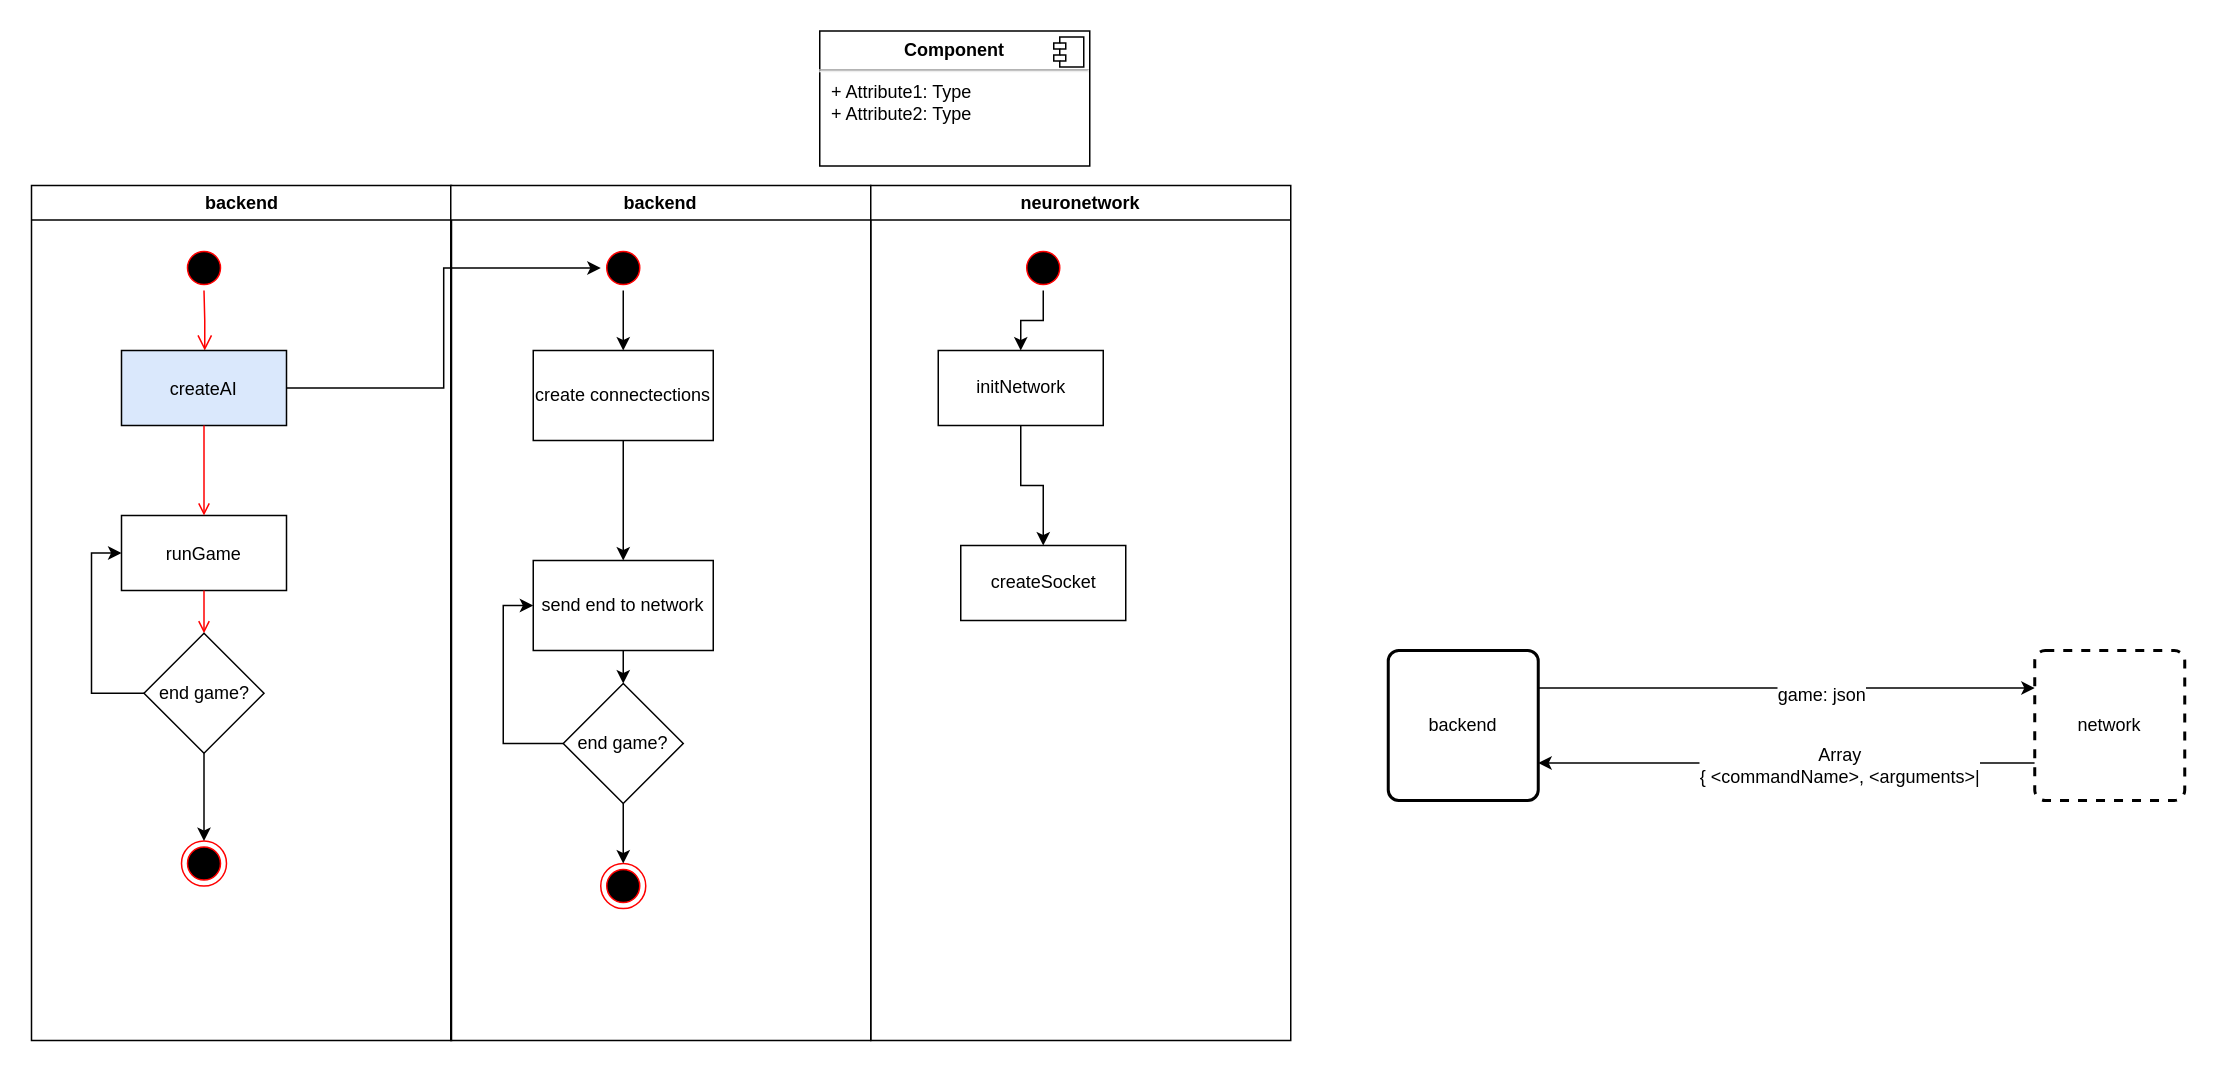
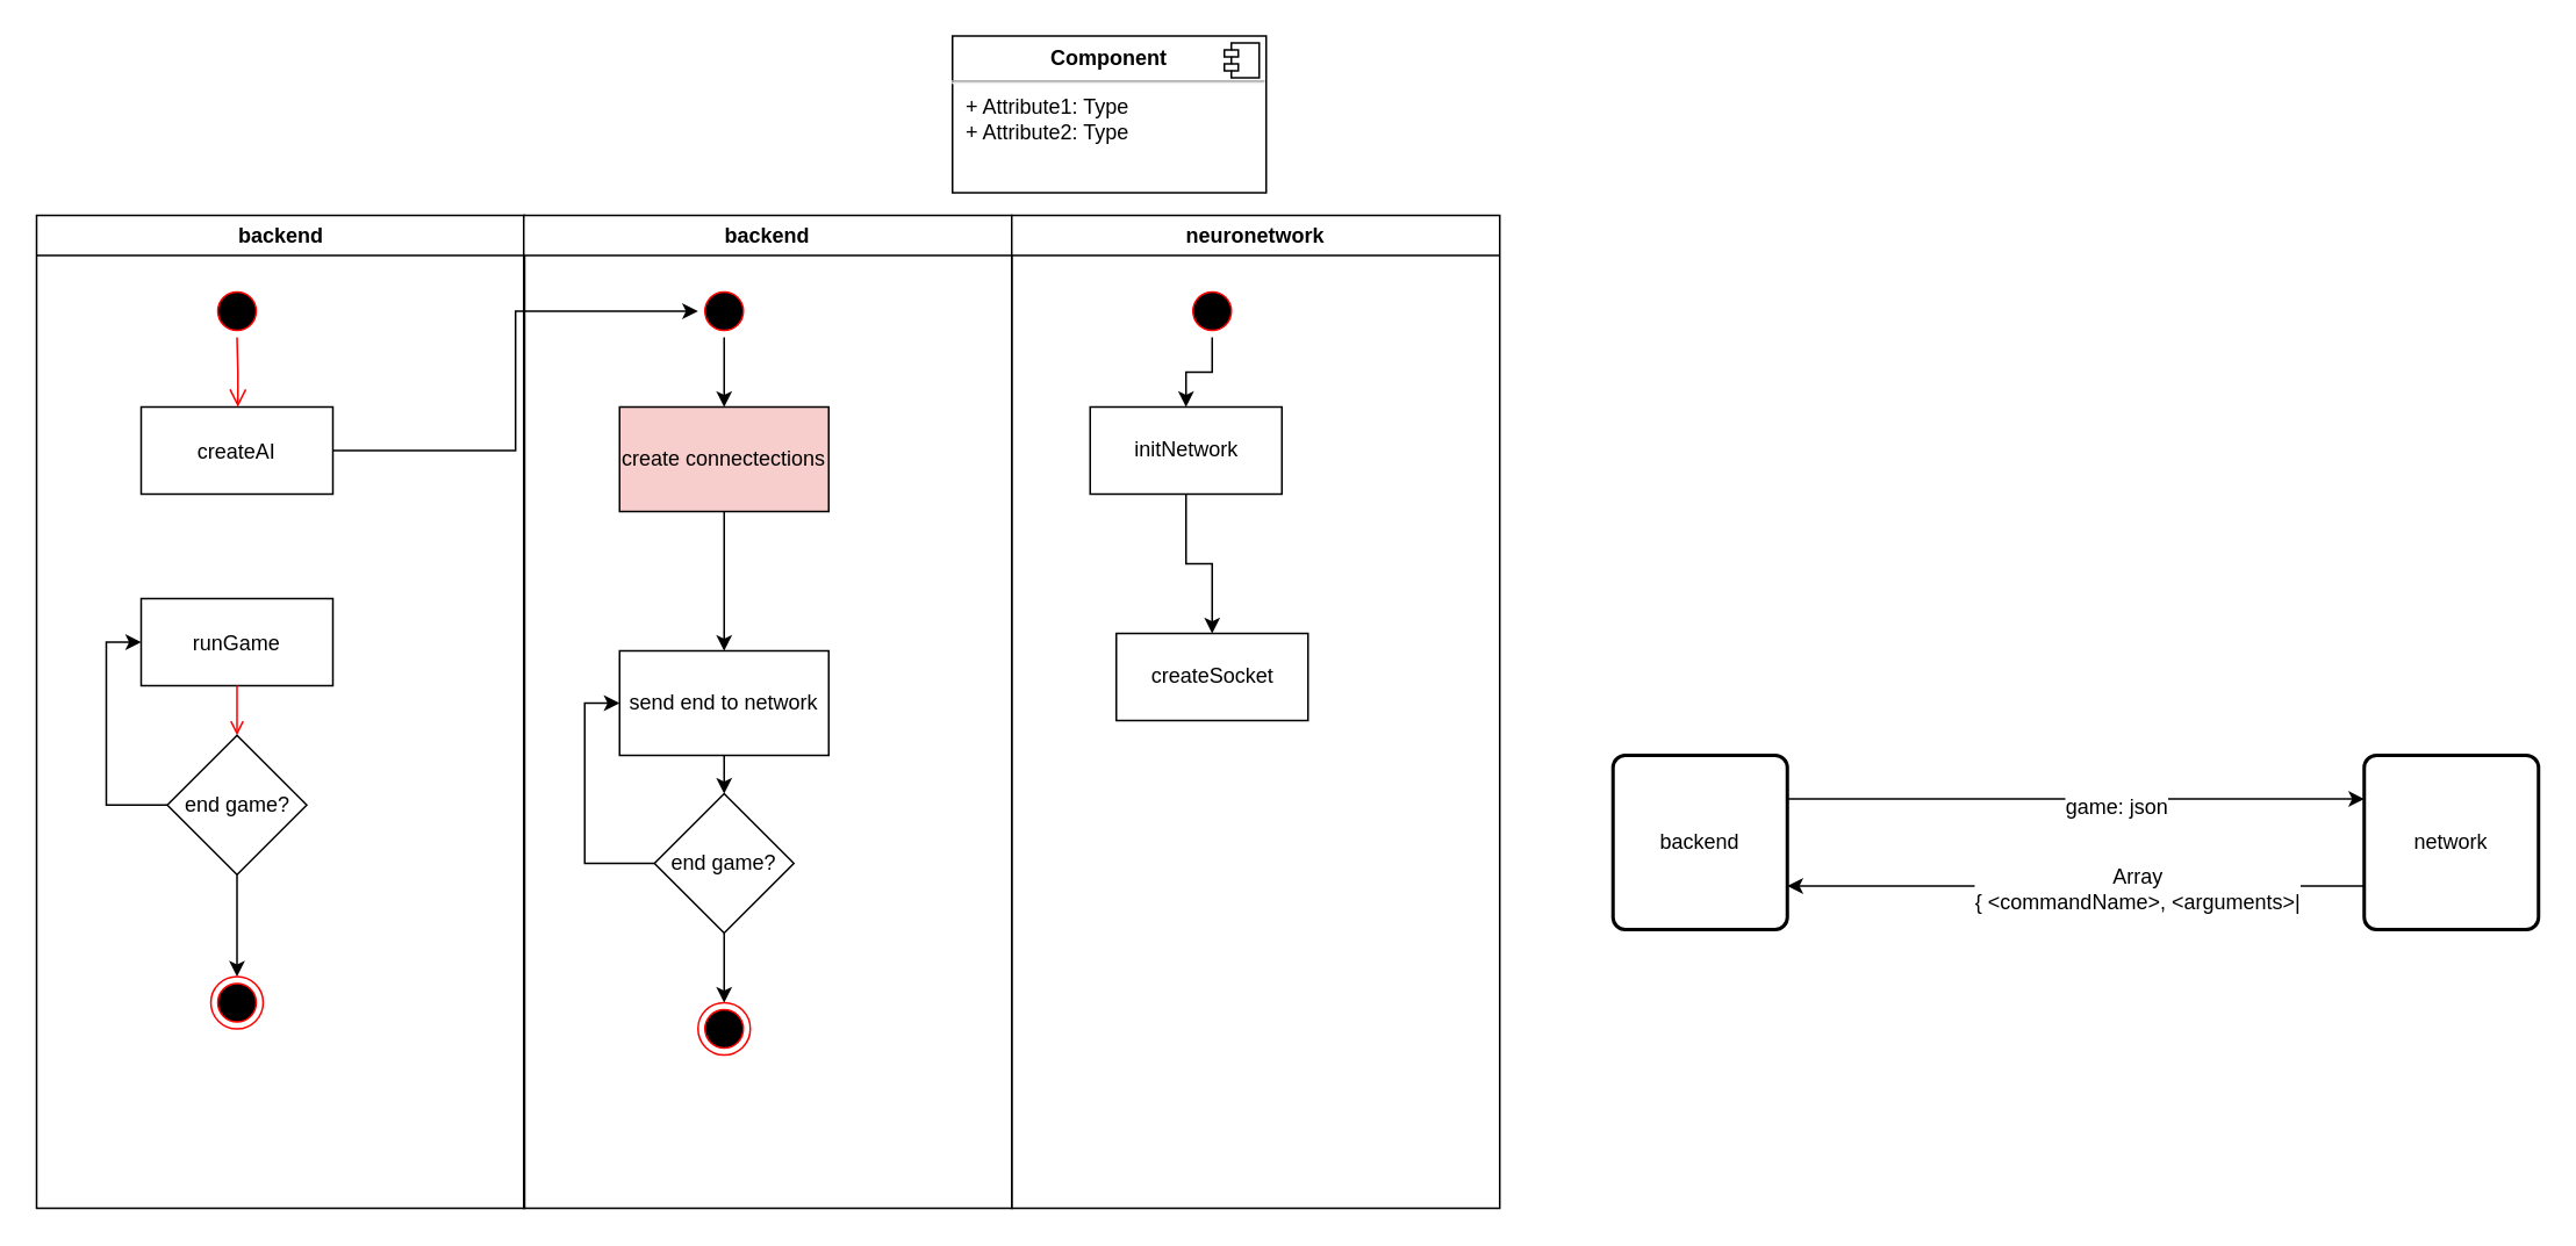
- <mxCell id="5" value="createAI" style="fillColor=#dae8fc;" parent="2" vertex="1"><mxGeometry x="60" y="110" width="110" height="50" as="geometry" /></mxCell>
+ <mxCell id="5" value="createAI" style="" parent="2" vertex="1"><mxGeometry x="60" y="110" width="110" height="50" as="geometry" /></mxCell>
- <mxCell id="17" value="create connectections" style="rounded=0;whiteSpace=wrap;html=1;" vertex="1" parent="13"><mxGeometry x="55" y="110" width="120" height="60" as="geometry" /></mxCell>
+ <mxCell id="17" value="create connectections" style="rounded=0;whiteSpace=wrap;html=1;fillColor=#f8cecc;" vertex="1" parent="13"><mxGeometry x="55" y="110" width="120" height="60" as="geometry" /></mxCell>
- <mxCell id="7" value="" style="endArrow=open;strokeColor=#FF0000;endFill=1;rounded=0" parent="2" source="5" target="6" edge="1"><mxGeometry relative="1" as="geometry" /></mxCell>
- <mxCell id="38" value="network" style="rounded=1;whiteSpace=wrap;html=1;absoluteArcSize=1;arcSize=14;strokeWidth=2;dashed=1;" vertex="1" parent="1"><mxGeometry x="1356" y="433" width="100" height="100" as="geometry" /></mxCell>
+ <mxCell id="38" value="network" style="rounded=1;whiteSpace=wrap;html=1;absoluteArcSize=1;arcSize=14;strokeWidth=2;" vertex="1" parent="1"><mxGeometry x="1356" y="433" width="100" height="100" as="geometry" /></mxCell>
